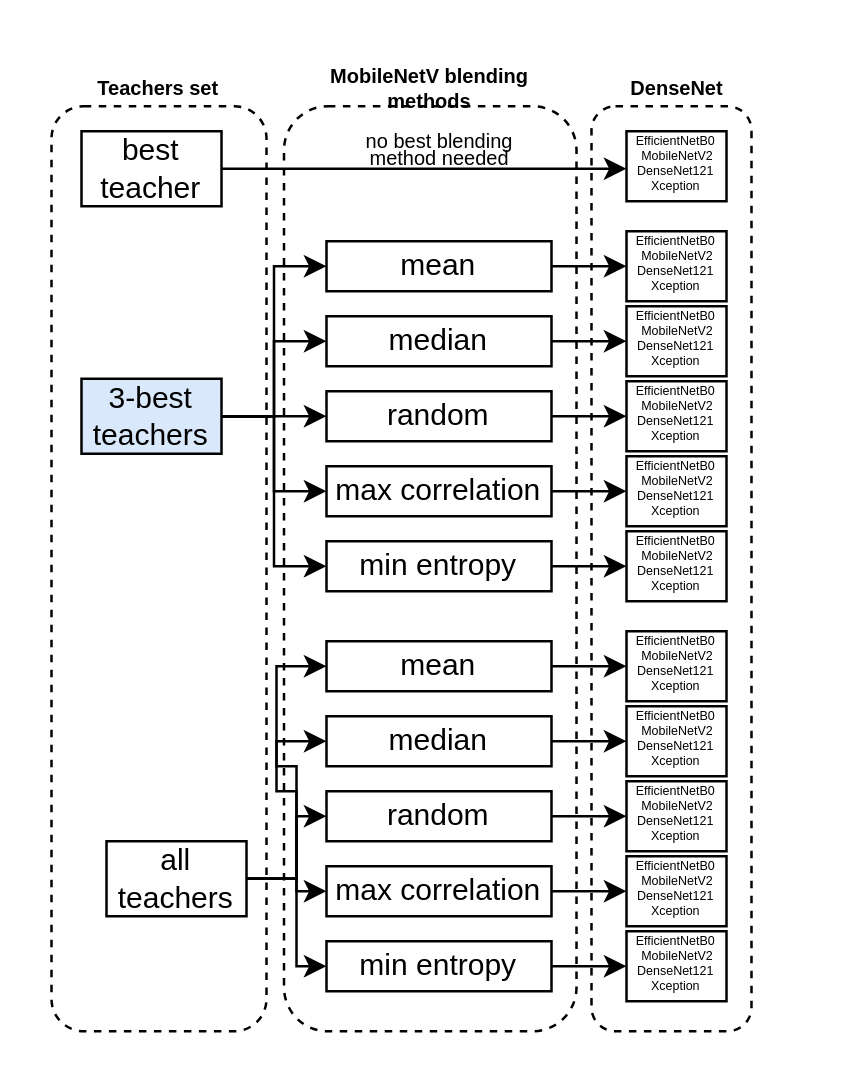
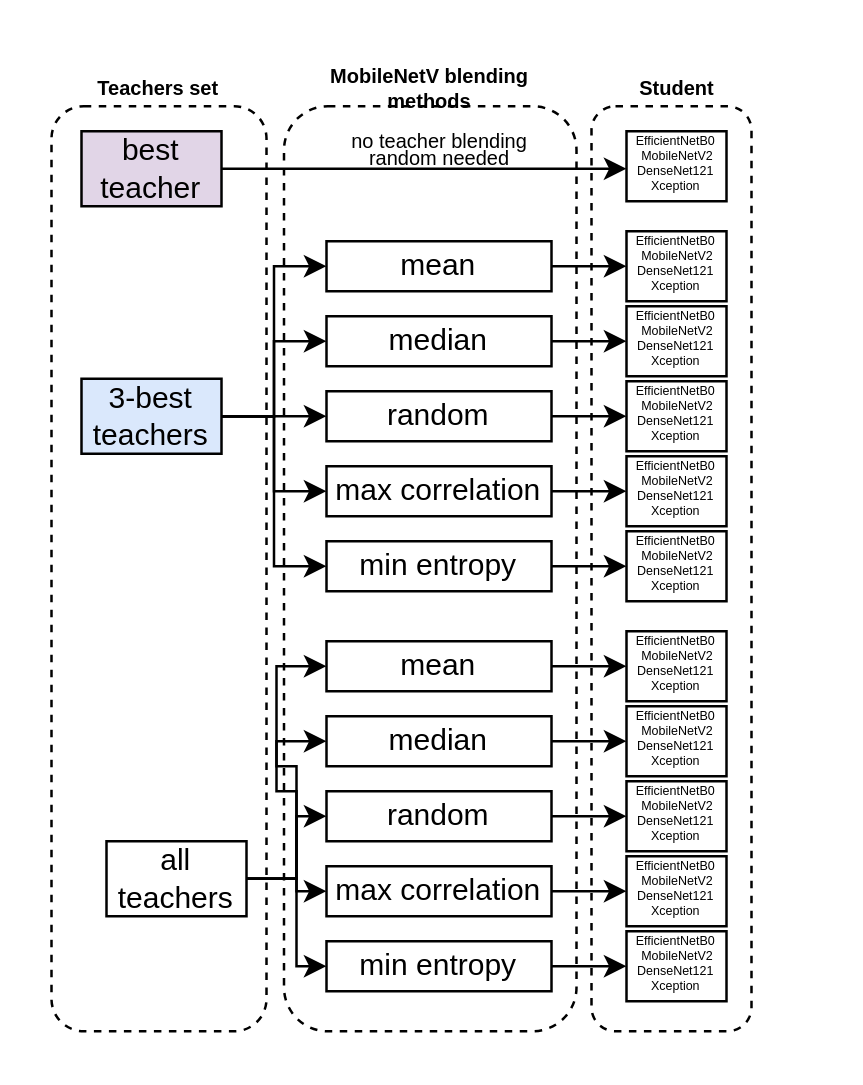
- <mxCell id="54" value="DenseNet" style="text;html=1;strokeColor=none;fillColor=none;align=center;verticalAlign=middle;whiteSpace=wrap;rounded=0;dashed=1;fontSize=8;fontStyle=1" vertex="1" parent="1"><mxGeometry x="217.5" y="20" width="105" height="30" as="geometry" /></mxCell>
+ <mxCell id="54" value="Student" style="text;html=1;strokeColor=none;fillColor=none;align=center;verticalAlign=middle;whiteSpace=wrap;rounded=0;dashed=1;fontSize=8;fontStyle=1" vertex="1" parent="1"><mxGeometry x="217.5" y="20" width="105" height="30" as="geometry" /></mxCell>
- <mxCell id="39" value="&lt;font style=&quot;font-size: 8px ; line-height: 0.7&quot;&gt;no best blending&lt;/font&gt;" style="text;html=1;align=center;verticalAlign=middle;resizable=0;points=[];autosize=1;strokeColor=none;fillColor=none;spacing=-5;" vertex="1" parent="1"><mxGeometry x="135" y="50" width="80" height="10" as="geometry" /></mxCell>
+ <mxCell id="39" value="&lt;font style=&quot;font-size: 8px ; line-height: 0.7&quot;&gt;no teacher blending&lt;/font&gt;" style="text;html=1;align=center;verticalAlign=middle;resizable=0;points=[];autosize=1;strokeColor=none;fillColor=none;spacing=-5;" vertex="1" parent="1"><mxGeometry x="135" y="50" width="80" height="10" as="geometry" /></mxCell>
- <mxCell id="40" value="&lt;font style=&quot;font-size: 8px ; line-height: 0.7&quot;&gt;method needed&lt;/font&gt;" style="text;html=1;align=center;verticalAlign=middle;resizable=0;points=[];autosize=1;strokeColor=none;fillColor=none;spacing=-5;" vertex="1" parent="1"><mxGeometry x="145" y="57" width="60" height="10" as="geometry" /></mxCell>
+ <mxCell id="40" value="&lt;font style=&quot;font-size: 8px ; line-height: 0.7&quot;&gt;random needed&lt;/font&gt;" style="text;html=1;align=center;verticalAlign=middle;resizable=0;points=[];autosize=1;strokeColor=none;fillColor=none;spacing=-5;" vertex="1" parent="1"><mxGeometry x="145" y="57" width="60" height="10" as="geometry" /></mxCell>
- <mxCell id="6" value="best teacher" style="rounded=0;whiteSpace=wrap;html=1;" vertex="1" parent="1"><mxGeometry x="32" y="52" width="56" height="30" as="geometry" /></mxCell>
+ <mxCell id="6" value="best teacher" style="rounded=0;whiteSpace=wrap;html=1;fillColor=#e1d5e7;" vertex="1" parent="1"><mxGeometry x="32" y="52" width="56" height="30" as="geometry" /></mxCell>
